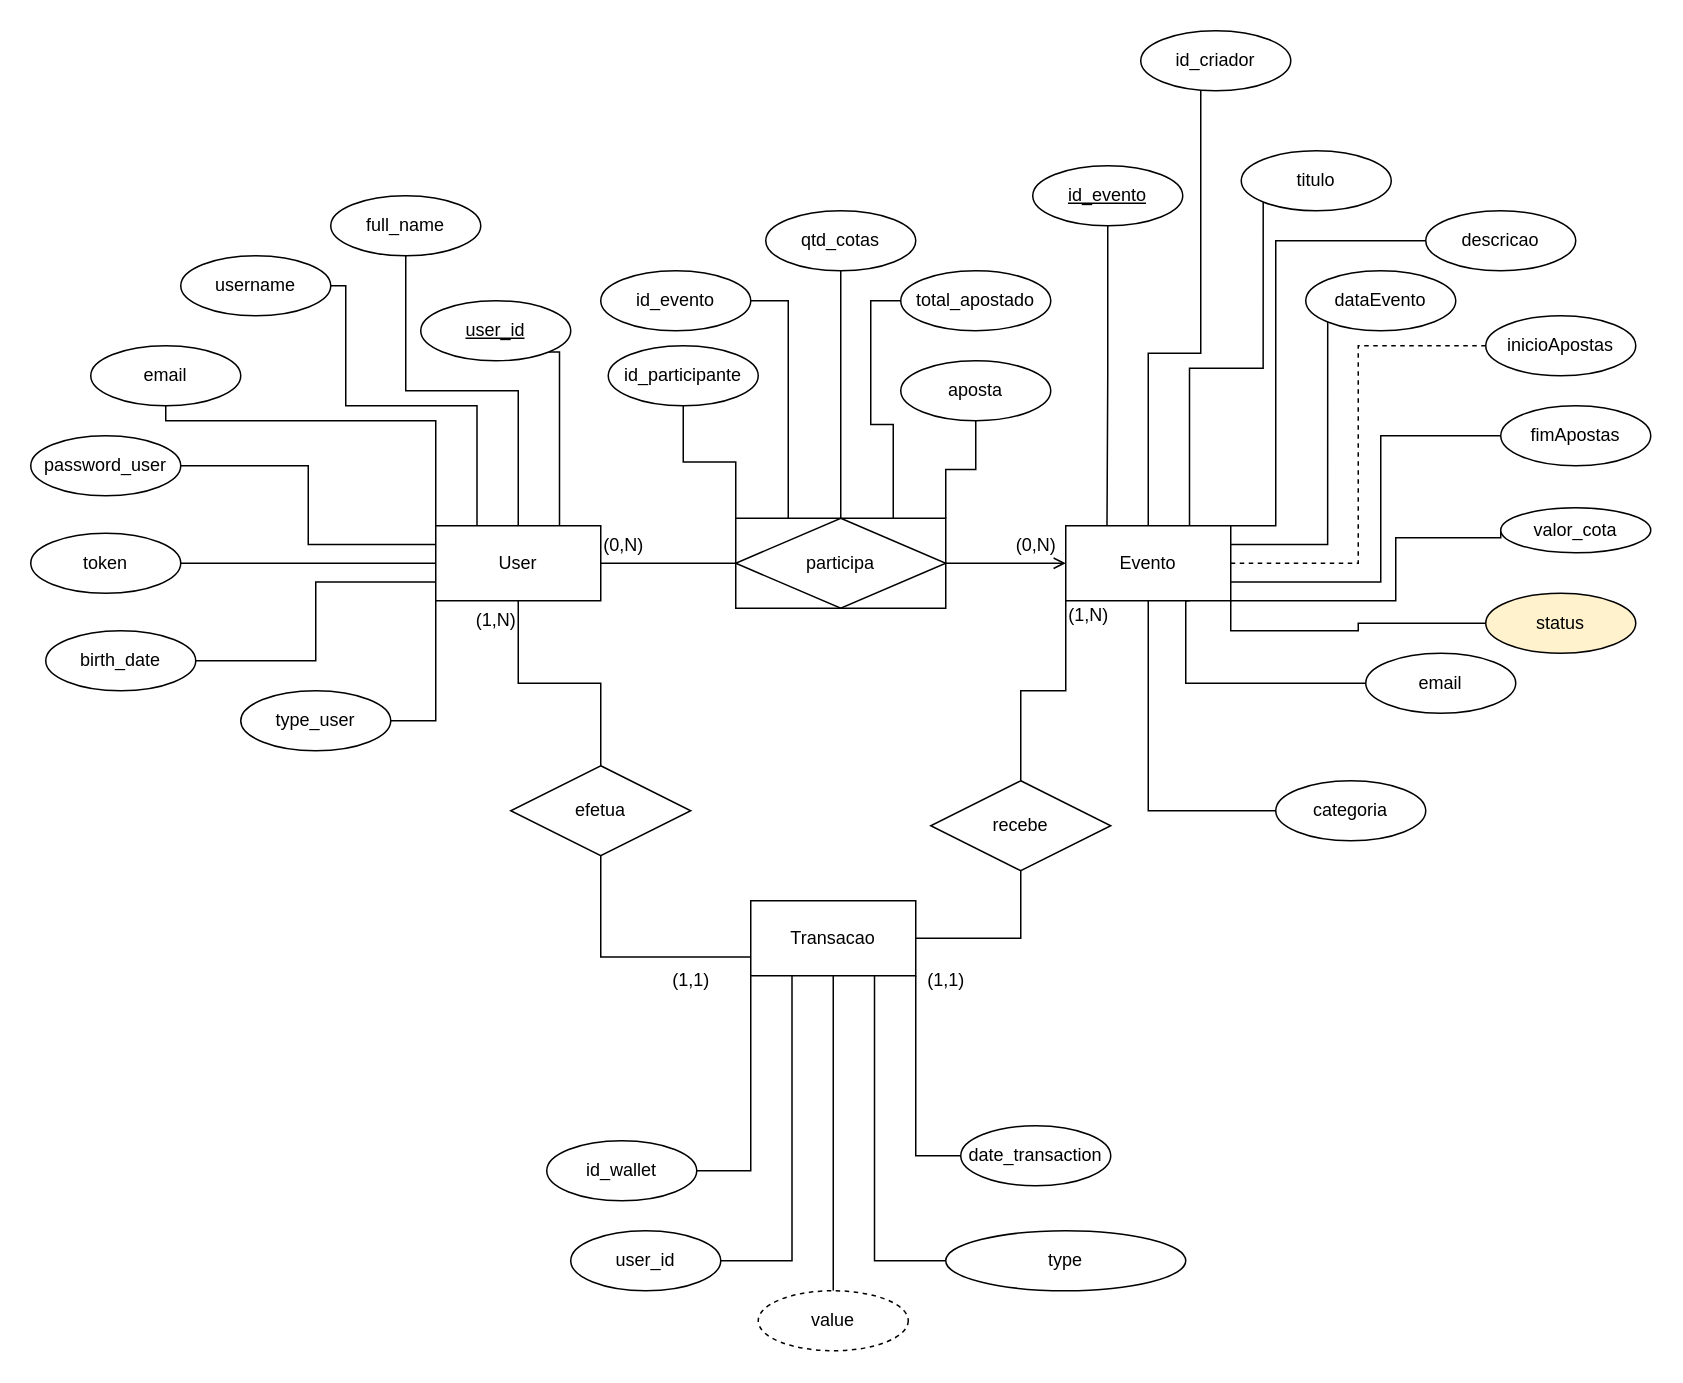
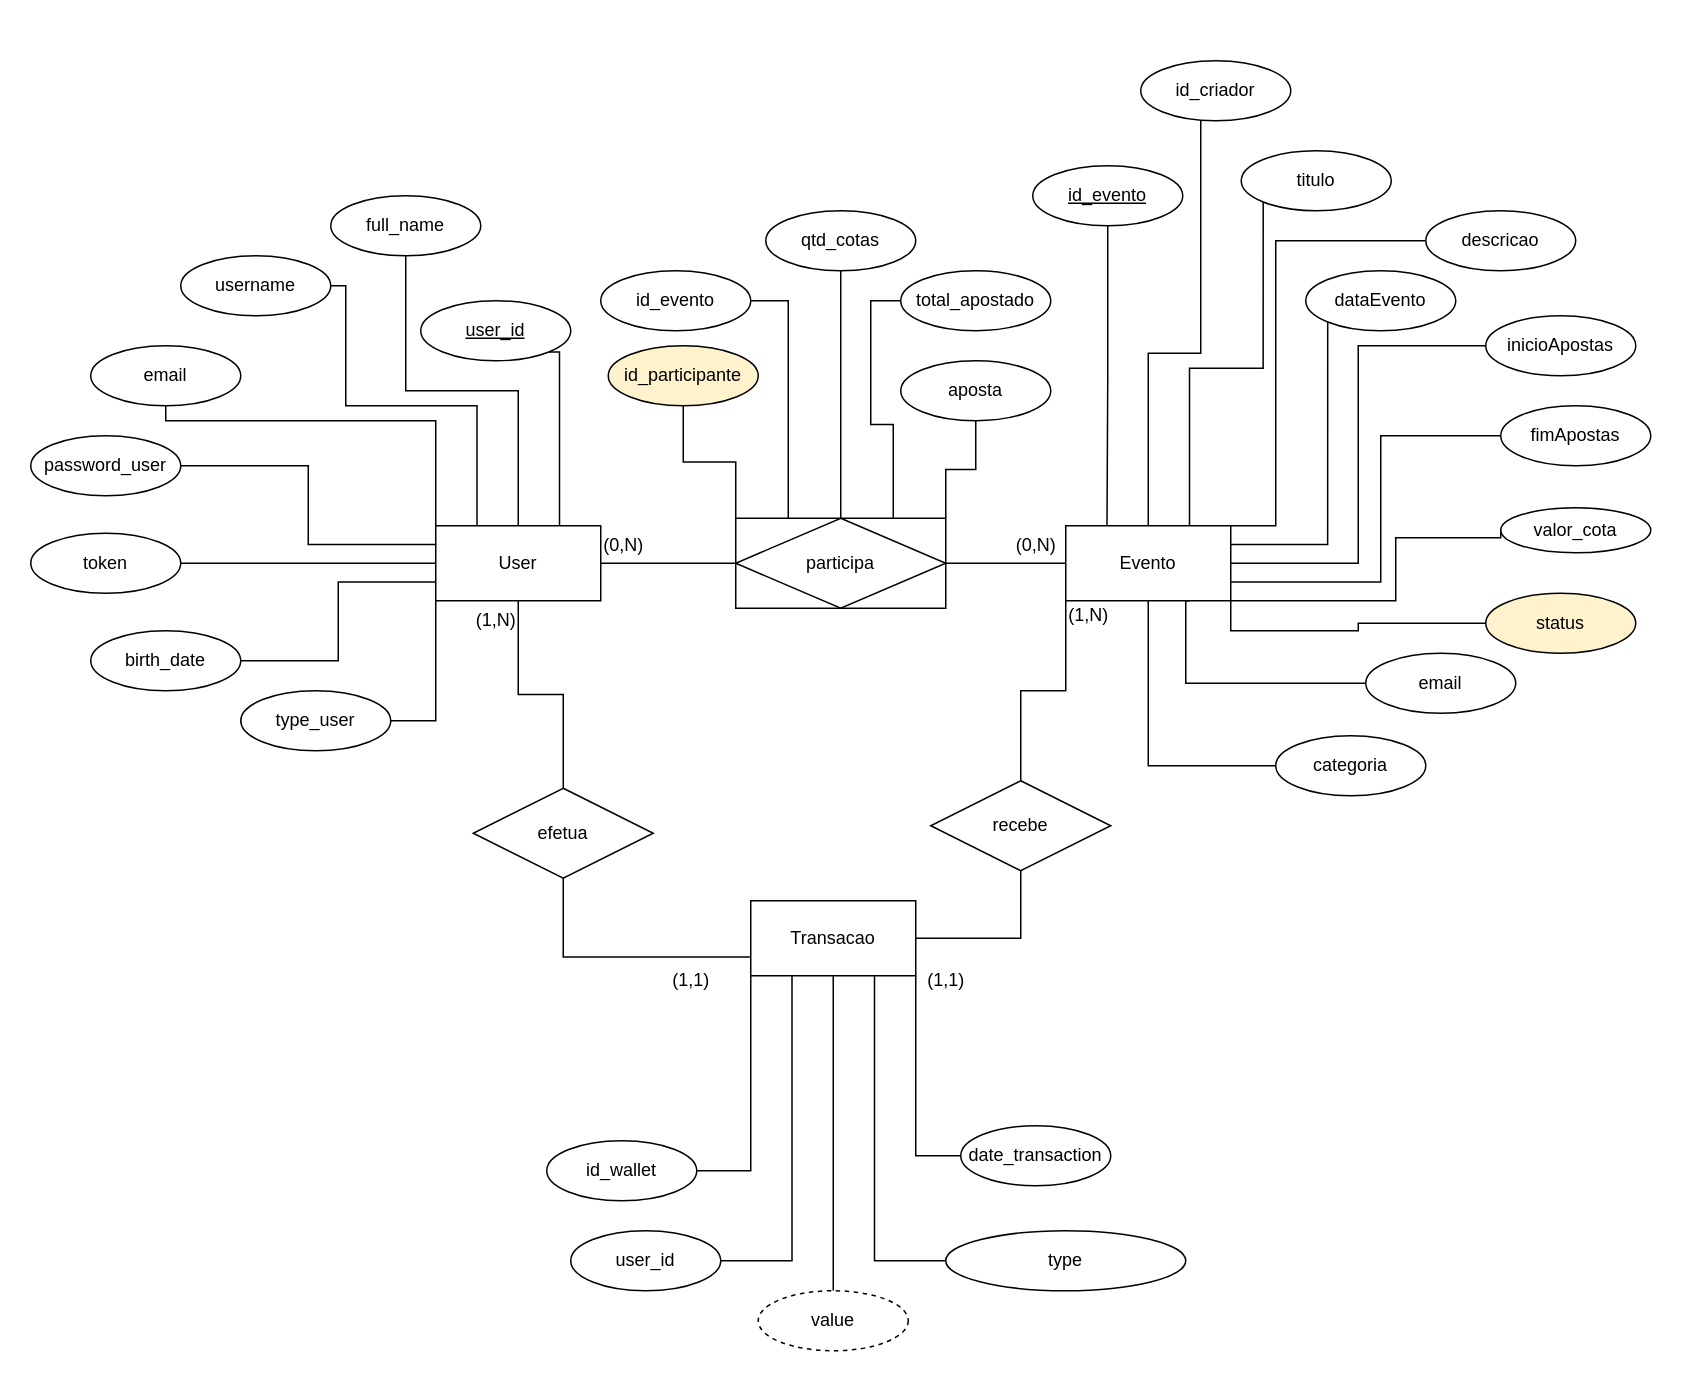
- <mxCell id="30" value="id_criador" style="ellipse;whiteSpace=wrap;html=1;align=center;" vertex="1" parent="1"><mxGeometry x="760" y="20" width="100" height="40" as="geometry" /></mxCell>
+ <mxCell id="30" value="id_criador" style="ellipse;whiteSpace=wrap;html=1;align=center;" vertex="1" parent="1"><mxGeometry x="760" y="40" width="100" height="40" as="geometry" /></mxCell>
- <mxCell id="39" value="id_participante" style="ellipse;whiteSpace=wrap;html=1;align=center;" vertex="1" parent="1"><mxGeometry x="405" y="230" width="100" height="40" as="geometry" /></mxCell>
+ <mxCell id="39" value="id_participante" style="ellipse;whiteSpace=wrap;html=1;align=center;fillColor=#fff2cc;" vertex="1" parent="1"><mxGeometry x="405" y="230" width="100" height="40" as="geometry" /></mxCell>
- <mxCell id="6" style="edgeStyle=orthogonalEdgeStyle;rounded=0;orthogonalLoop=1;jettySize=auto;html=1;exitX=1;exitY=0.5;exitDx=0;exitDy=0;entryX=0;entryY=0.5;entryDx=0;entryDy=0;endArrow=none;endFill=0;dashed=1;" edge="1" parent="1" source="10" target="66"><mxGeometry relative="1" as="geometry" /></mxCell>
+ <mxCell id="6" style="edgeStyle=orthogonalEdgeStyle;rounded=0;orthogonalLoop=1;jettySize=auto;html=1;exitX=1;exitY=0.5;exitDx=0;exitDy=0;entryX=0;entryY=0.5;entryDx=0;entryDy=0;endArrow=none;endFill=0;" edge="1" parent="1" source="10" target="66"><mxGeometry relative="1" as="geometry" /></mxCell>
- <mxCell id="33" style="edgeStyle=orthogonalEdgeStyle;rounded=0;orthogonalLoop=1;jettySize=auto;html=1;entryX=0;entryY=0.5;entryDx=0;entryDy=0;exitX=1;exitY=0.5;exitDx=0;exitDy=0;endArrow=open;endFill=0;" edge="1" parent="1" source="36" target="10"><mxGeometry relative="1" as="geometry"><mxPoint x="620" y="375" as="sourcePoint" /></mxGeometry></mxCell>
+ <mxCell id="33" style="edgeStyle=orthogonalEdgeStyle;rounded=0;orthogonalLoop=1;jettySize=auto;html=1;entryX=0;entryY=0.5;entryDx=0;entryDy=0;exitX=1;exitY=0.5;exitDx=0;exitDy=0;endArrow=none;endFill=0;" edge="1" parent="1" source="36" target="10"><mxGeometry relative="1" as="geometry"><mxPoint x="620" y="375" as="sourcePoint" /></mxGeometry></mxCell>
- <mxCell id="18" value="birth_date" style="ellipse;whiteSpace=wrap;html=1;align=center;" vertex="1" parent="1"><mxGeometry x="30" y="420" width="100" height="40" as="geometry" /></mxCell>
+ <mxCell id="18" value="birth_date" style="ellipse;whiteSpace=wrap;html=1;align=center;" vertex="1" parent="1"><mxGeometry x="60" y="420" width="100" height="40" as="geometry" /></mxCell>
- <mxCell id="50" value="efetua" style="shape=rhombus;perimeter=rhombusPerimeter;whiteSpace=wrap;html=1;align=center;" vertex="1" parent="1"><mxGeometry x="340" y="510" width="120" height="60" as="geometry" /></mxCell>
+ <mxCell id="50" value="efetua" style="shape=rhombus;perimeter=rhombusPerimeter;whiteSpace=wrap;html=1;align=center;" vertex="1" parent="1"><mxGeometry x="315" y="525" width="120" height="60" as="geometry" /></mxCell>
- <mxCell id="73" value="categoria" style="ellipse;whiteSpace=wrap;html=1;align=center;" vertex="1" parent="1"><mxGeometry x="850" y="520" width="100" height="40" as="geometry" /></mxCell>
+ <mxCell id="73" value="categoria" style="ellipse;whiteSpace=wrap;html=1;align=center;" vertex="1" parent="1"><mxGeometry x="850" y="490" width="100" height="40" as="geometry" /></mxCell>
